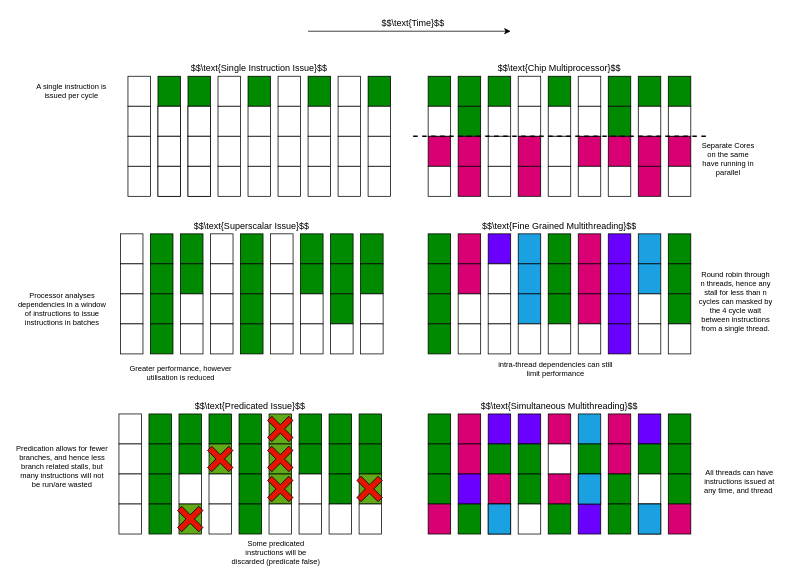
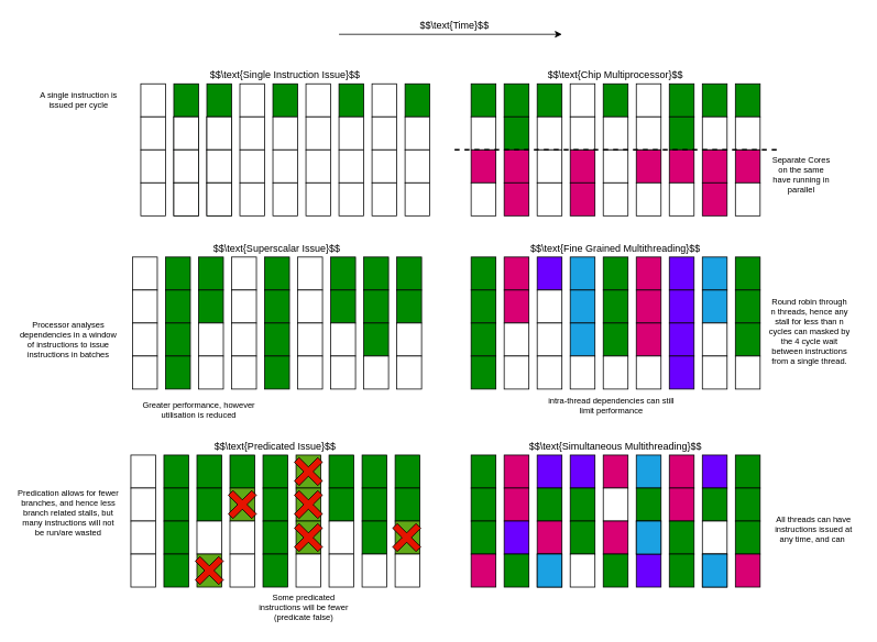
- <mxCell id="216" value="All threads can have instructions issued at any time, and thread&amp;nbsp;" style="text;html=1;strokeColor=none;fillColor=none;align=center;verticalAlign=middle;whiteSpace=wrap;rounded=0;fontSize=10;" vertex="1" parent="1"><mxGeometry x="930" y="601" width="110" height="80" as="geometry" /></mxCell>
+ <mxCell id="216" value="All threads can have instructions issued at any time, and can&amp;nbsp;" style="text;html=1;strokeColor=none;fillColor=none;align=center;verticalAlign=middle;whiteSpace=wrap;rounded=0;fontSize=10;" vertex="1" parent="1"><mxGeometry x="930" y="601" width="110" height="80" as="geometry" /></mxCell>
- <mxCell id="96" value="Some predicated instructions will be discarded (predicate false)" style="text;html=1;strokeColor=none;fillColor=none;align=center;verticalAlign=middle;whiteSpace=wrap;rounded=0;fontSize=10;" vertex="1" parent="1"><mxGeometry x="305" y="716" width="125" height="40" as="geometry" /></mxCell>
+ <mxCell id="96" value="Some predicated instructions will be fewer (predicate false)" style="text;html=1;strokeColor=none;fillColor=none;align=center;verticalAlign=middle;whiteSpace=wrap;rounded=0;fontSize=10;" vertex="1" parent="1"><mxGeometry x="305" y="716" width="125" height="40" as="geometry" /></mxCell>
